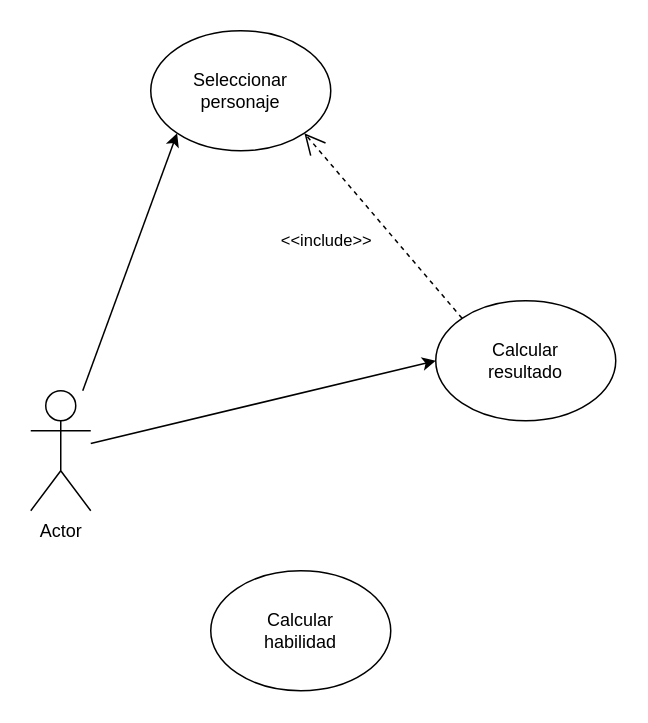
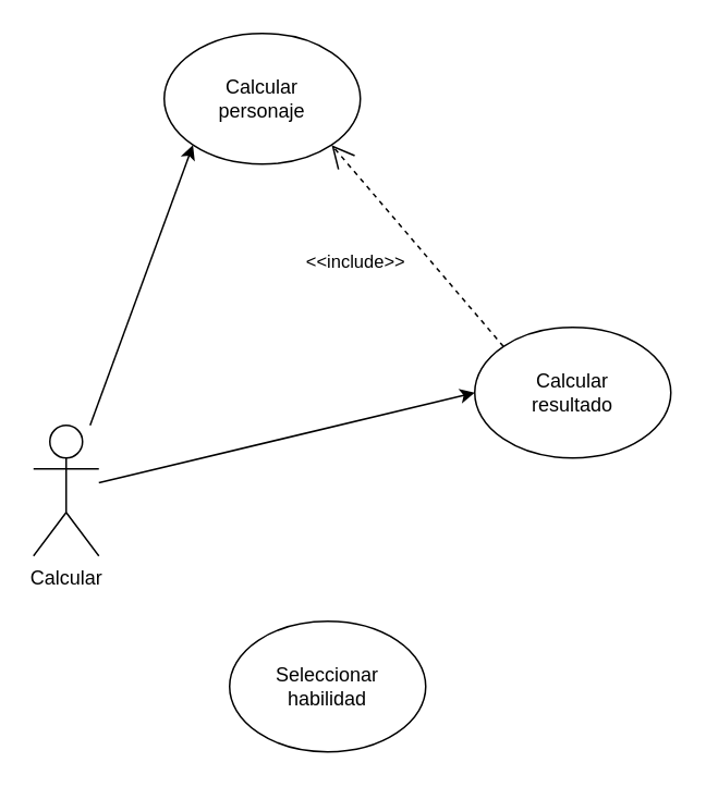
- <mxCell id="5" value="Seleccionar&lt;br&gt;personaje" style="ellipse;whiteSpace=wrap;html=1;fillColor=none;" parent="1" vertex="1"><mxGeometry x="100" y="20" width="120" height="80" as="geometry" /></mxCell>
+ <mxCell id="5" value="Calcular&lt;br&gt;personaje" style="ellipse;whiteSpace=wrap;html=1;fillColor=none;" parent="1" vertex="1"><mxGeometry x="100" y="20" width="120" height="80" as="geometry" /></mxCell>
- <mxCell id="4" value="Actor" style="shape=umlActor;verticalLabelPosition=bottom;verticalAlign=top;html=1;fillColor=none;" parent="1" vertex="1"><mxGeometry x="20" y="260" width="40" height="80" as="geometry" /></mxCell>
+ <mxCell id="4" value="Calcular" style="shape=umlActor;verticalLabelPosition=bottom;verticalAlign=top;html=1;fillColor=none;" parent="1" vertex="1"><mxGeometry x="20" y="260" width="40" height="80" as="geometry" /></mxCell>
- <mxCell id="7" value="Calcular&lt;br&gt;habilidad" style="ellipse;whiteSpace=wrap;html=1;fillColor=none;" parent="1" vertex="1"><mxGeometry x="140" y="380" width="120" height="80" as="geometry" /></mxCell>
+ <mxCell id="7" value="Seleccionar&lt;br&gt;habilidad" style="ellipse;whiteSpace=wrap;html=1;fillColor=none;" parent="1" vertex="1"><mxGeometry x="140" y="380" width="120" height="80" as="geometry" /></mxCell>
